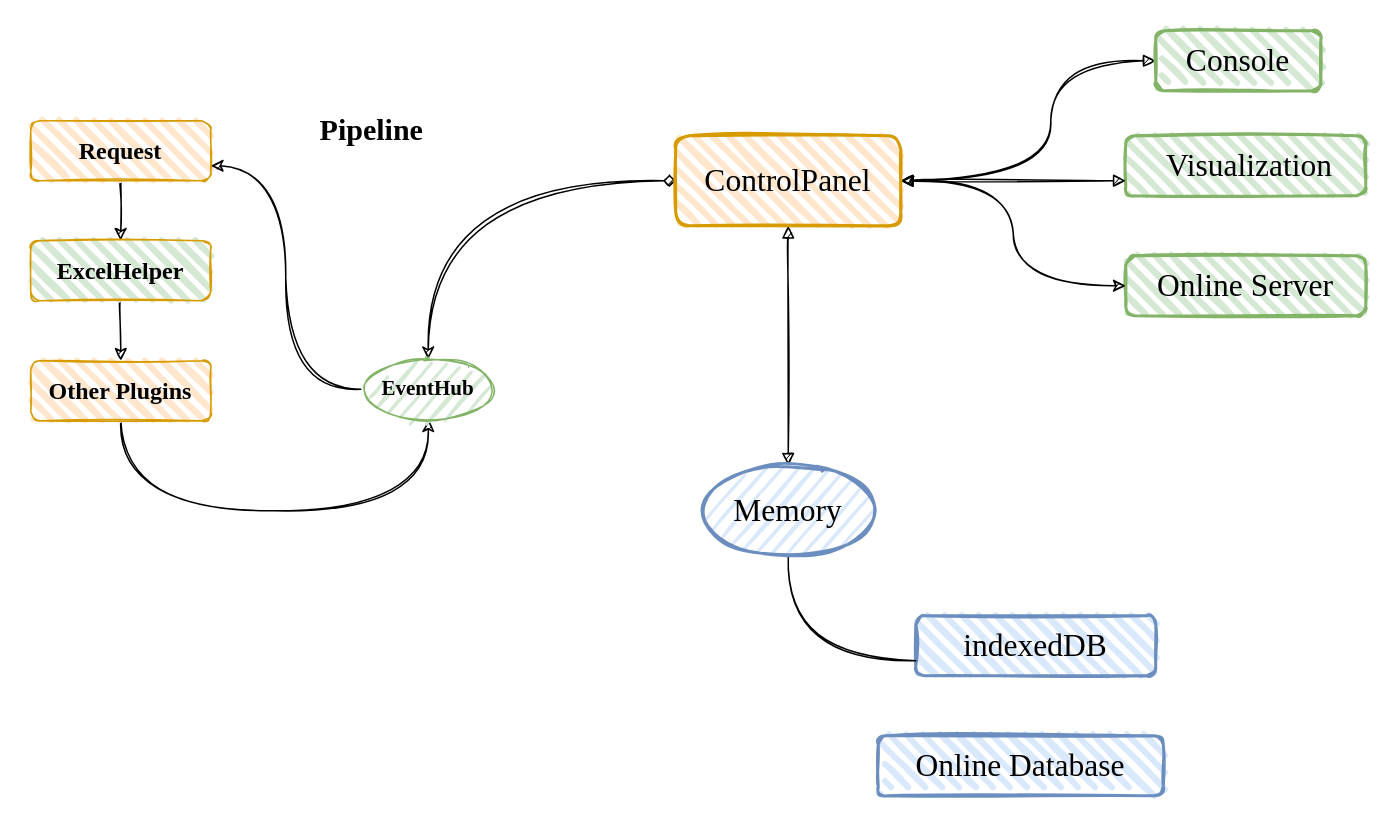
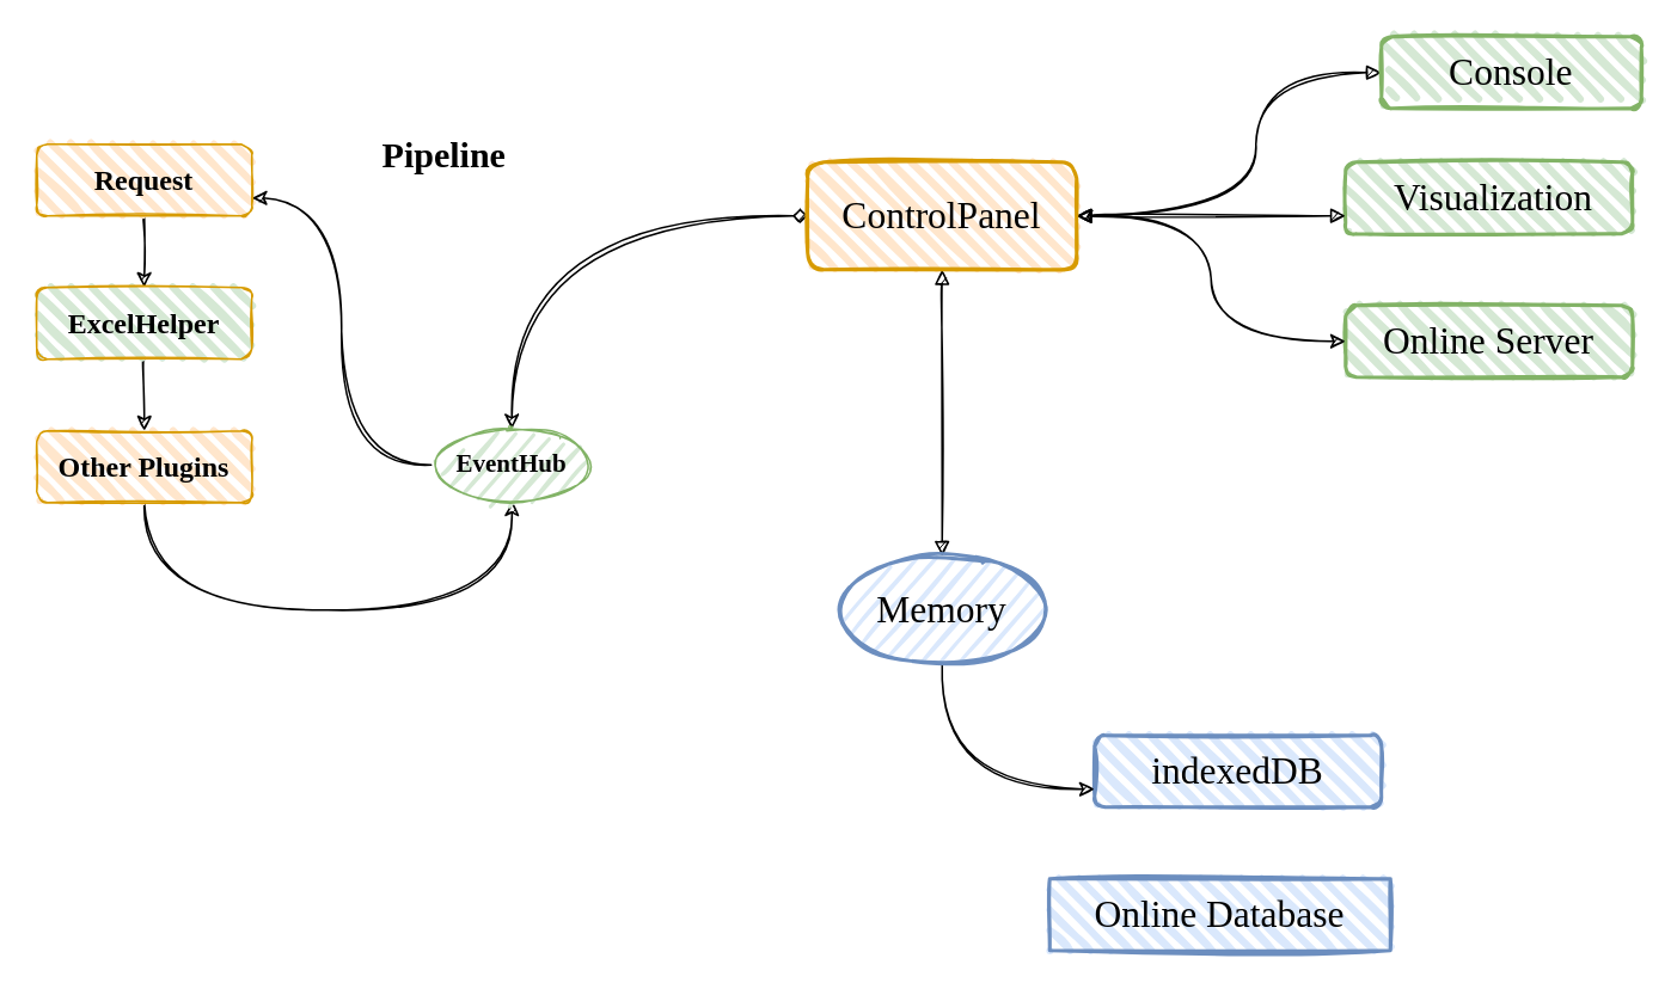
- <mxCell id="20" value="Console" style="whiteSpace=wrap;html=1;strokeWidth=2;fillWeight=4;hachureGap=8;hachureAngle=45;fillColor=#d5e8d4;strokeColor=#82b366;fontFamily=Comic Sans MS;fontSize=21;sketch=1;rounded=1;" parent="16" vertex="1"><mxGeometry x="770" y="20" width="110" height="40" as="geometry" /></mxCell>
+ <mxCell id="20" value="Console" style="whiteSpace=wrap;html=1;strokeWidth=2;fillWeight=4;hachureGap=8;hachureAngle=45;fillColor=#d5e8d4;strokeColor=#82b366;fontFamily=Comic Sans MS;fontSize=21;sketch=1;rounded=1;" parent="16" vertex="1"><mxGeometry x="770" y="20" width="145" height="40" as="geometry" /></mxCell>
- <mxCell id="10" style="edgeStyle=orthogonalEdgeStyle;curved=1;rounded=0;sketch=1;orthogonalLoop=1;jettySize=auto;html=1;exitX=0.5;exitY=1;exitDx=0;exitDy=0;entryX=0;entryY=0.75;entryDx=0;entryDy=0;fontFamily=Comic Sans MS;fontSize=16;endArrow=none;" parent="1" source="19" target="8" edge="1"><mxGeometry relative="1" as="geometry" /></mxCell>
+ <mxCell id="10" style="edgeStyle=orthogonalEdgeStyle;curved=1;rounded=0;sketch=1;orthogonalLoop=1;jettySize=auto;html=1;exitX=0.5;exitY=1;exitDx=0;exitDy=0;entryX=0;entryY=0.75;entryDx=0;entryDy=0;fontFamily=Comic Sans MS;fontSize=16;" parent="1" source="19" target="8" edge="1"><mxGeometry relative="1" as="geometry" /></mxCell>
- <mxCell id="9" value="Online Database" style="whiteSpace=wrap;html=1;strokeWidth=2;fillWeight=4;hachureGap=8;hachureAngle=45;fillColor=#dae8fc;strokeColor=#6c8ebf;fontFamily=Comic Sans MS;fontSize=21;sketch=1;rounded=1;" parent="1" vertex="1"><mxGeometry x="585" y="490" width="190" height="40" as="geometry" /></mxCell>
+ <mxCell id="9" value="Online Database" style="whiteSpace=wrap;html=1;strokeWidth=2;fillWeight=4;hachureGap=8;hachureAngle=45;fillColor=#dae8fc;strokeColor=#6c8ebf;fontFamily=Comic Sans MS;fontSize=21;sketch=1;rounded=0;" parent="1" vertex="1"><mxGeometry x="585" y="490" width="190" height="40" as="geometry" /></mxCell>
